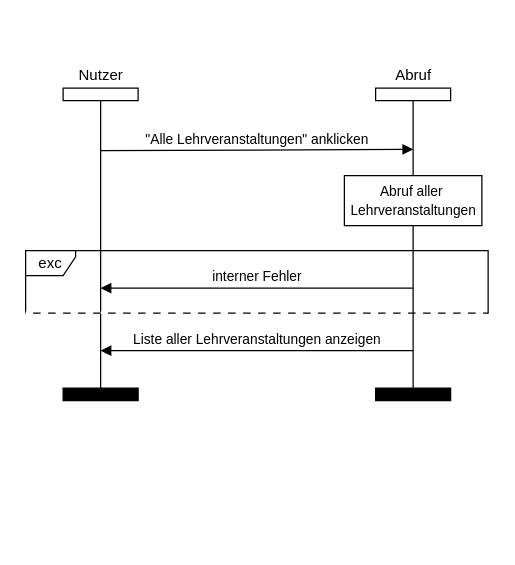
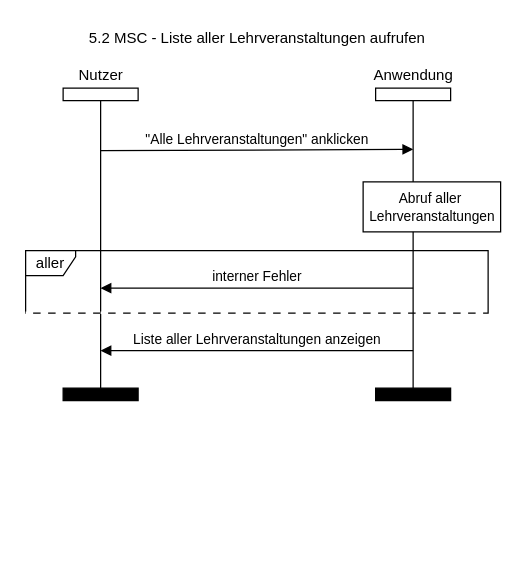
+ <mxCell id="16" value="5.2 MSC - Liste aller Lehrveranstaltungen aufrufen" style="text;html=1;align=center;verticalAlign=middle;resizable=0;points=[];autosize=1;" vertex="1" parent="1"><mxGeometry x="65" y="20" width="280" height="20" as="geometry" /></mxCell>
- <mxCell id="10" value="Abruf" style="text;html=1;align=center;verticalAlign=middle;resizable=0;points=[];autosize=1;" parent="1" vertex="1"><mxGeometry x="290" y="50" width="80" height="20" as="geometry" /></mxCell>
+ <mxCell id="10" value="Anwendung" style="text;html=1;align=center;verticalAlign=middle;resizable=0;points=[];autosize=1;" parent="1" vertex="1"><mxGeometry x="290" y="50" width="80" height="20" as="geometry" /></mxCell>
- <mxCell id="8" value="&lt;font style=&quot;font-size: 11px&quot;&gt;Abruf aller&amp;nbsp;&lt;br&gt;Lehrveranstaltungen&lt;br&gt;&lt;/font&gt;" style="html=1;rounded=0;fillColor=#FFFFFF;" parent="1" vertex="1"><mxGeometry x="275" y="140" width="110" height="40" as="geometry" /></mxCell>
+ <mxCell id="8" value="&lt;font style=&quot;font-size: 11px&quot;&gt;Abruf aller&amp;nbsp;&lt;br&gt;Lehrveranstaltungen&lt;br&gt;&lt;/font&gt;" style="html=1;rounded=0;fillColor=#FFFFFF;" parent="1" vertex="1"><mxGeometry x="290" y="145" width="110" height="40" as="geometry" /></mxCell>
- <mxCell id="14" value="exc" style="shape=umlFrame;whiteSpace=wrap;html=1;rounded=0;strokeWidth=1;fillColor=none;width=40;height=20;shadow=0;" parent="1" vertex="1"><mxGeometry x="20" y="200" width="370" height="50" as="geometry" /></mxCell>
+ <mxCell id="14" value="aller" style="shape=umlFrame;whiteSpace=wrap;html=1;rounded=0;strokeWidth=1;fillColor=none;width=40;height=20;shadow=0;" parent="1" vertex="1"><mxGeometry x="20" y="200" width="370" height="50" as="geometry" /></mxCell>
